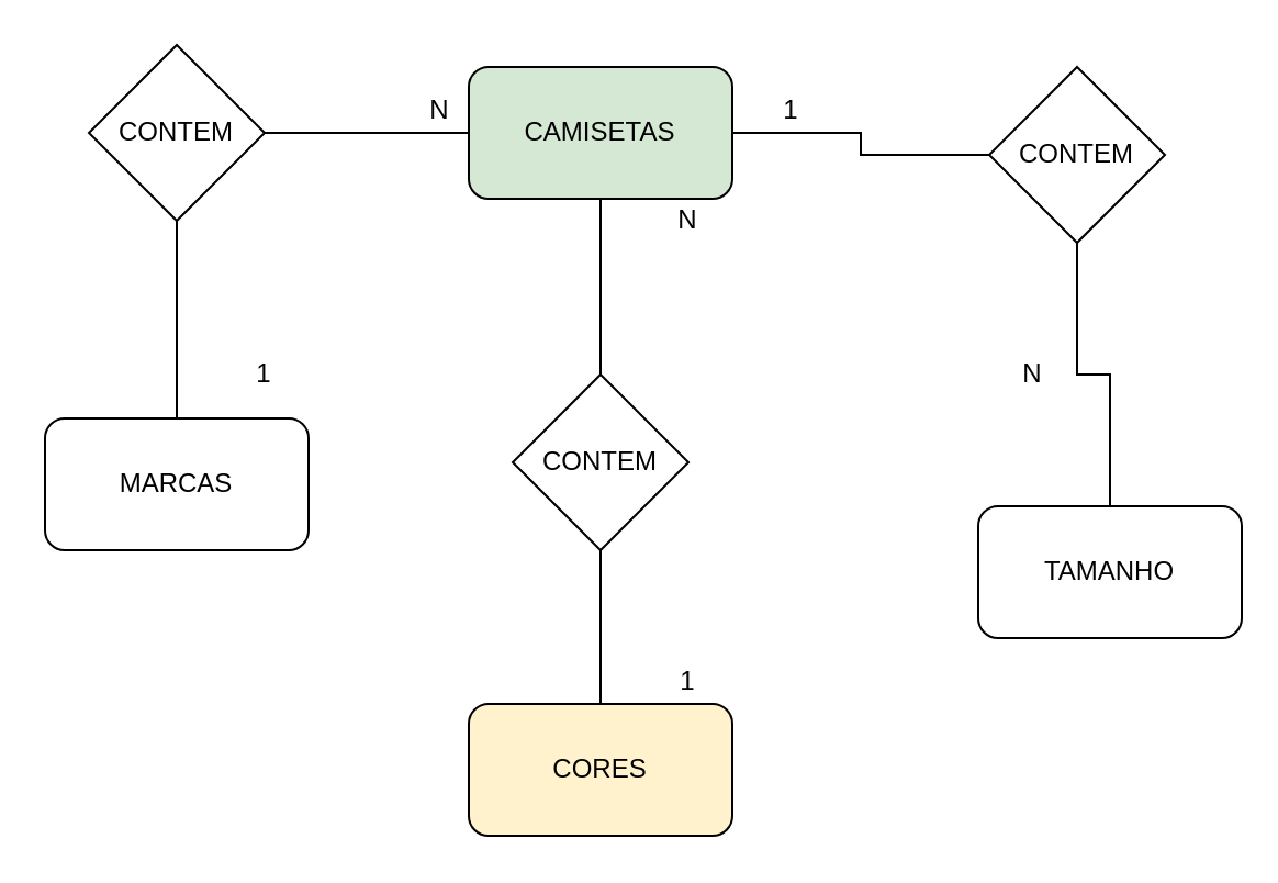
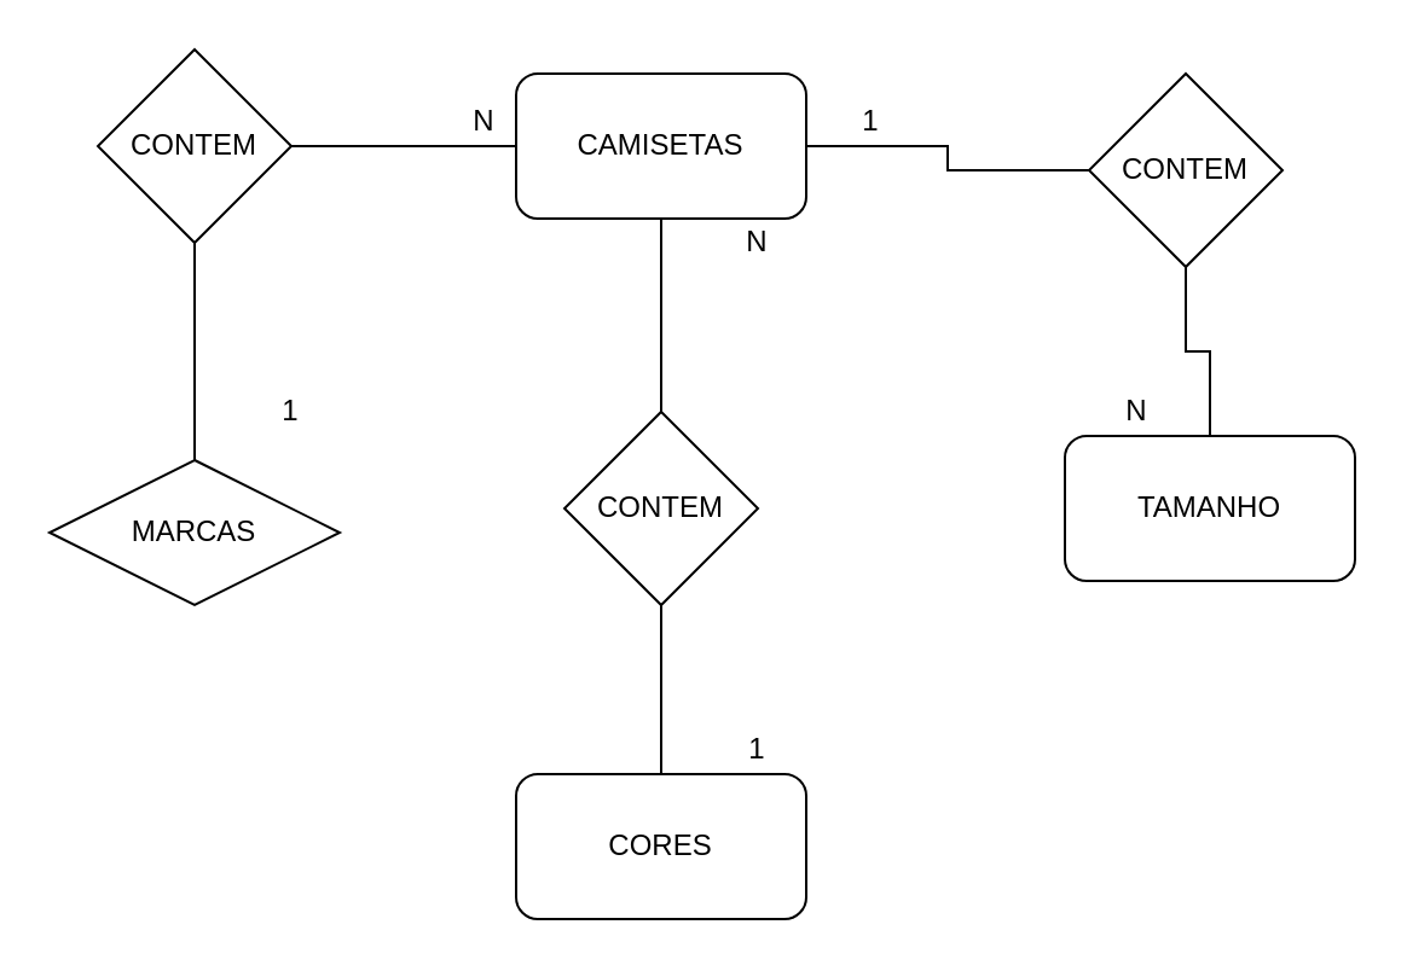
- <mxCell id="5" value="CAMISETAS" style="rounded=1;whiteSpace=wrap;html=1;fillColor=#d5e8d4;" vertex="1" parent="1"><mxGeometry x="213" y="30" width="120" height="60" as="geometry" /></mxCell>
+ <mxCell id="5" value="CAMISETAS" style="rounded=1;whiteSpace=wrap;html=1;" vertex="1" parent="1"><mxGeometry x="213" y="30" width="120" height="60" as="geometry" /></mxCell>
- <mxCell id="13" value="MARCAS" style="rounded=1;whiteSpace=wrap;html=1;" vertex="1" parent="1"><mxGeometry x="20" y="190" width="120" height="60" as="geometry" /></mxCell>
+ <mxCell id="13" value="MARCAS" style="rhombus;whiteSpace=wrap;html=1;" vertex="1" parent="1"><mxGeometry x="20" y="190" width="120" height="60" as="geometry" /></mxCell>
- <mxCell id="16" value="TAMANHO" style="rounded=1;whiteSpace=wrap;html=1;" vertex="1" parent="1"><mxGeometry x="445" y="230" width="120" height="60" as="geometry" /></mxCell>
+ <mxCell id="16" value="TAMANHO" style="rounded=1;whiteSpace=wrap;html=1;" vertex="1" parent="1"><mxGeometry x="440" y="180" width="120" height="60" as="geometry" /></mxCell>
- <mxCell id="8" value="CORES" style="rounded=1;whiteSpace=wrap;html=1;fillColor=#fff2cc;" vertex="1" parent="1"><mxGeometry x="213" y="320" width="120" height="60" as="geometry" /></mxCell>
+ <mxCell id="8" value="CORES" style="rounded=1;whiteSpace=wrap;html=1;" vertex="1" parent="1"><mxGeometry x="213" y="320" width="120" height="60" as="geometry" /></mxCell>
